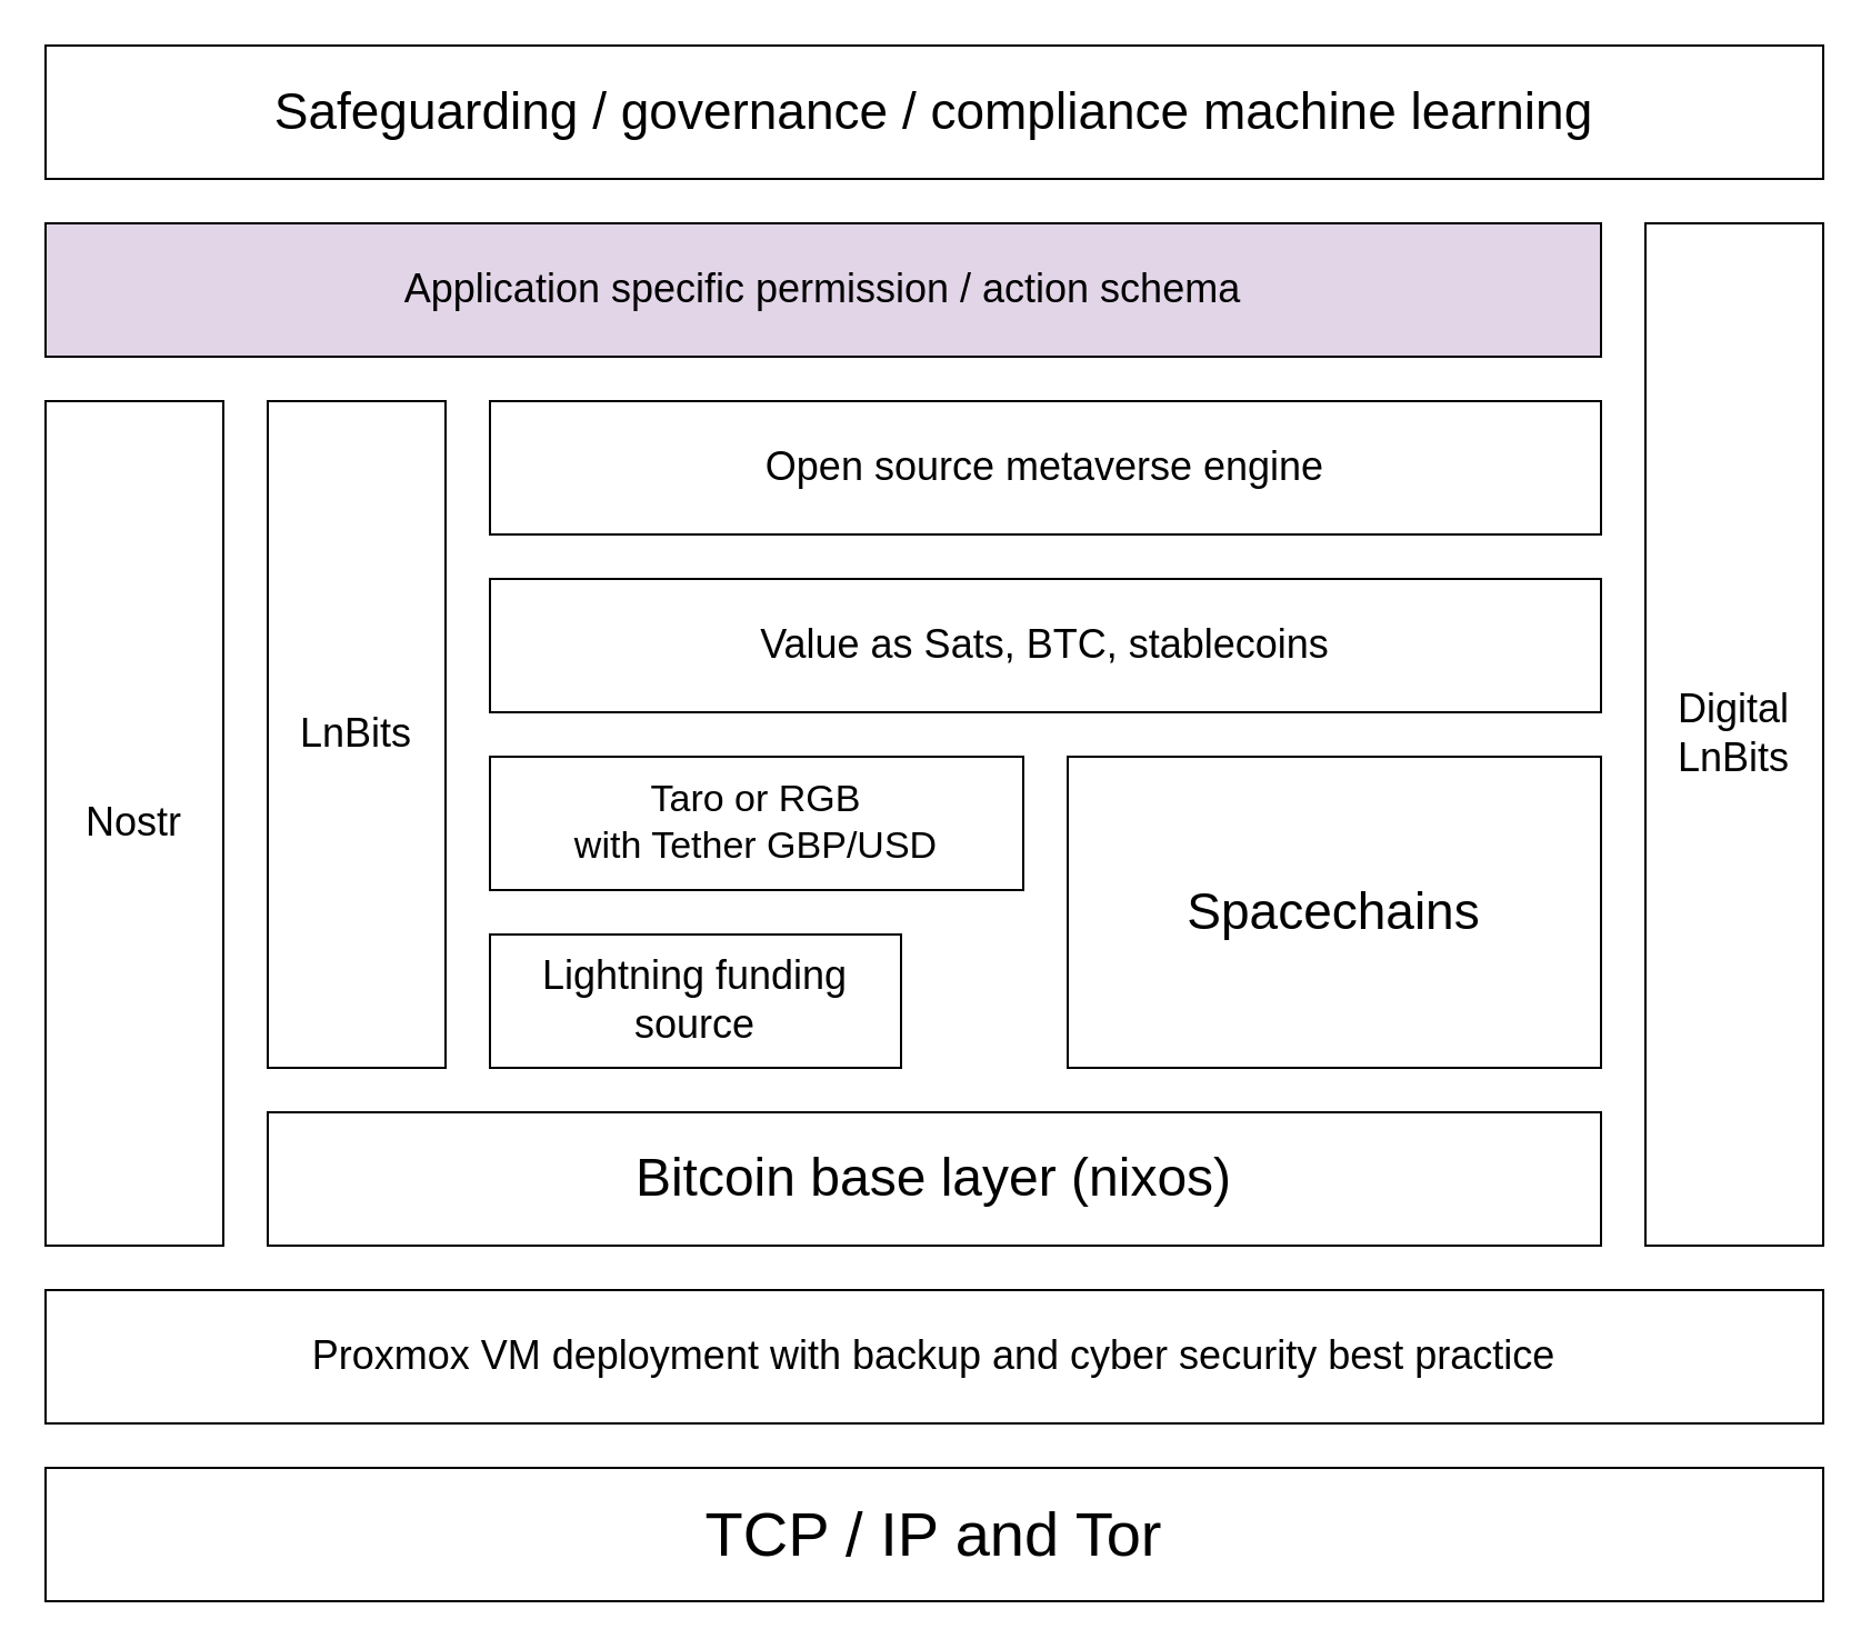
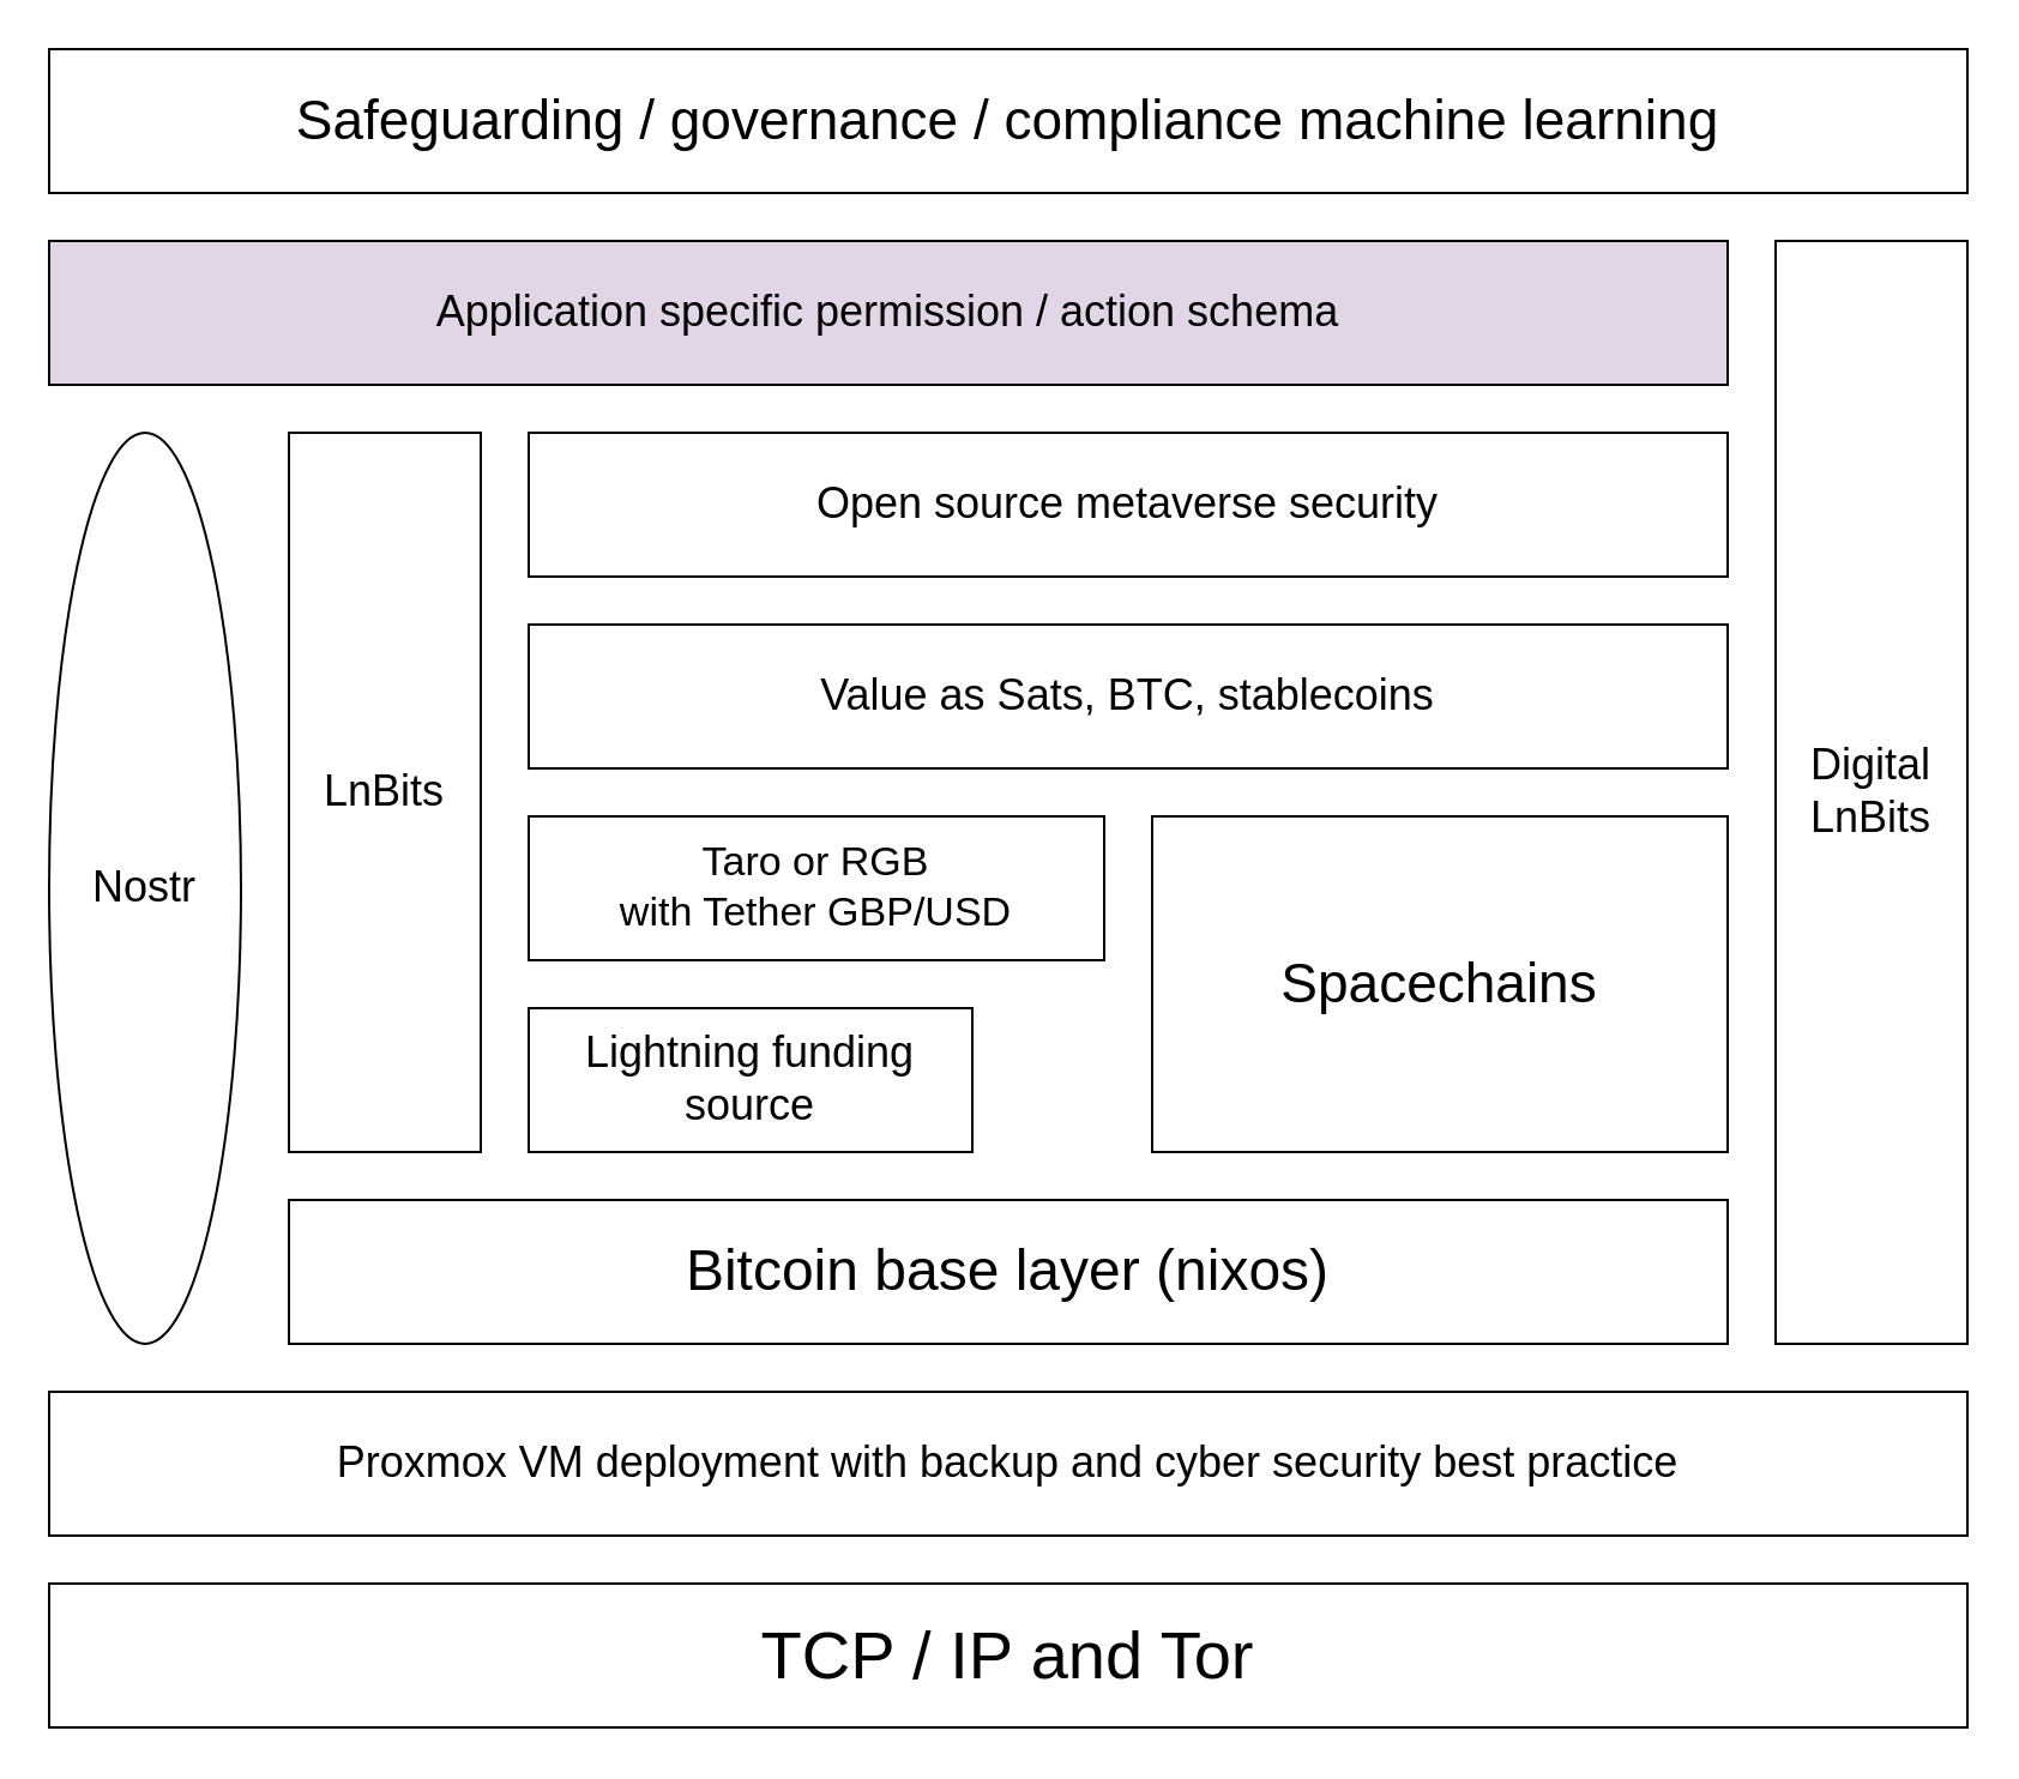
- <mxCell id="5" value="&lt;font style=&quot;font-size: 18px&quot;&gt;Open source metaverse engine&lt;/font&gt;" style="rounded=0;whiteSpace=wrap;html=1;" parent="1" vertex="1"><mxGeometry x="220" y="180" width="500" height="60" as="geometry" /></mxCell>
+ <mxCell id="5" value="&lt;font style=&quot;font-size: 18px&quot;&gt;Open source metaverse security&lt;/font&gt;" style="rounded=0;whiteSpace=wrap;html=1;" parent="1" vertex="1"><mxGeometry x="220" y="180" width="500" height="60" as="geometry" /></mxCell>
- <mxCell id="3" value="Nostr" style="rounded=0;whiteSpace=wrap;html=1;fontSize=18;" parent="1" vertex="1"><mxGeometry x="20" y="180" width="80" height="380" as="geometry" /></mxCell>
+ <mxCell id="3" value="Nostr" style="ellipse;whiteSpace=wrap;html=1;fontSize=18;" parent="1" vertex="1"><mxGeometry x="20" y="180" width="80" height="380" as="geometry" /></mxCell>
